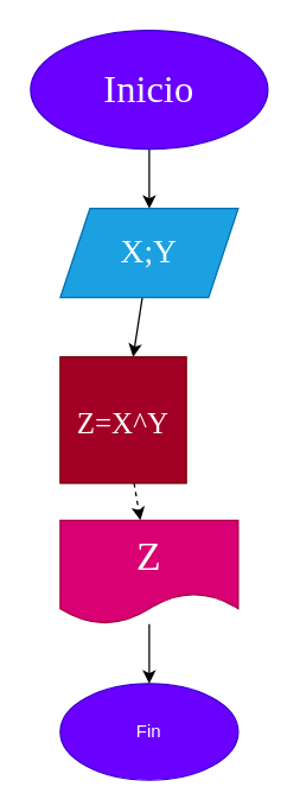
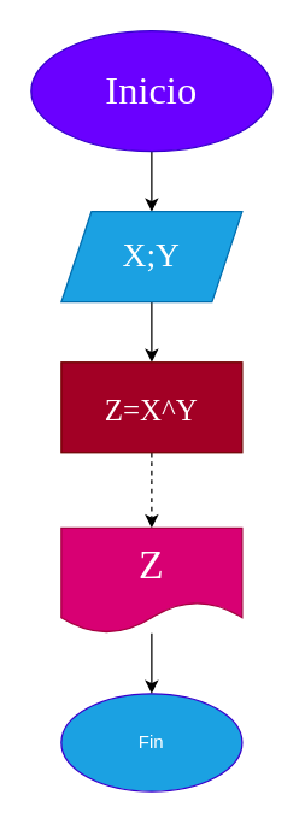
- <mxCell id="7" value="Z=X^Y" style="fontColor=#ffffff;fontFamily=Comic Sans MS;fontSize=20;fillColor=#a20025;strokeColor=#6F0000;" parent="1" vertex="1"><mxGeometry x="40" y="240" width="85" height="85" as="geometry" /></mxCell>
+ <mxCell id="7" value="Z=X^Y" style="fontColor=#ffffff;fontFamily=Comic Sans MS;fontSize=20;fillColor=#a20025;strokeColor=#6F0000;" parent="1" vertex="1"><mxGeometry x="40" y="240" width="120" height="60" as="geometry" /></mxCell>
- <mxCell id="8" value="Fin" style="ellipse;whiteSpace=wrap;html=1;fillColor=#6a00ff;fontColor=#ffffff;strokeColor=#3700CC;" parent="1" vertex="1"><mxGeometry x="40" y="460" width="120" height="65" as="geometry" /></mxCell>
+ <mxCell id="8" value="Fin" style="ellipse;whiteSpace=wrap;html=1;fillColor=#1ba1e2;fontColor=#ffffff;strokeColor=#3700CC;" parent="1" vertex="1"><mxGeometry x="40" y="460" width="120" height="65" as="geometry" /></mxCell>
